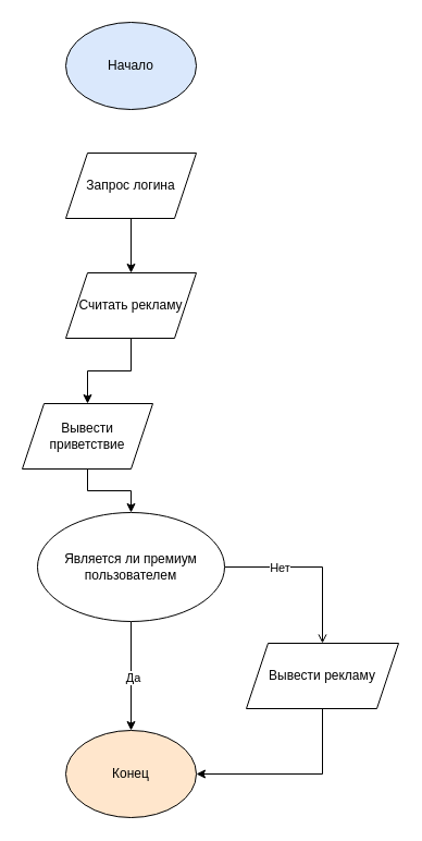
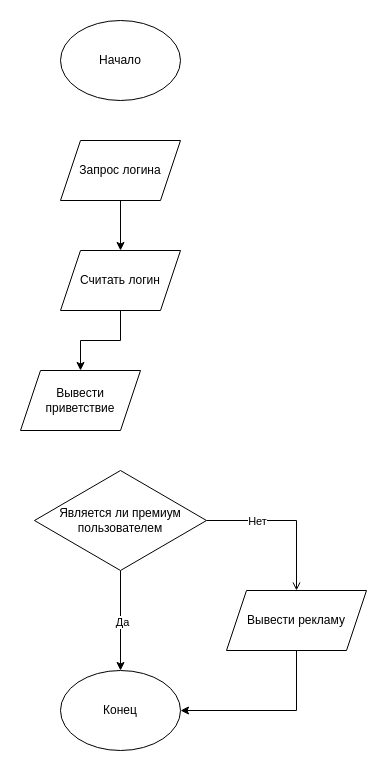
- <mxCell id="2" value="Начало" style="ellipse;whiteSpace=wrap;html=1;fillColor=#dae8fc;" vertex="1" parent="1"><mxGeometry x="60" y="20" width="120" height="80" as="geometry" /></mxCell>
+ <mxCell id="2" value="Начало" style="ellipse;whiteSpace=wrap;html=1;" vertex="1" parent="1"><mxGeometry x="60" y="20" width="120" height="80" as="geometry" /></mxCell>
- <mxCell id="11" value="Считать рекламу" style="shape=parallelogram;perimeter=parallelogramPerimeter;whiteSpace=wrap;html=1;fixedSize=1;" vertex="1" parent="1"><mxGeometry x="60" y="250" width="120" height="60" as="geometry" /></mxCell>
+ <mxCell id="11" value="Считать логин" style="shape=parallelogram;perimeter=parallelogramPerimeter;whiteSpace=wrap;html=1;fixedSize=1;" vertex="1" parent="1"><mxGeometry x="60" y="250" width="120" height="60" as="geometry" /></mxCell>
- <mxCell id="10" style="edgeStyle=orthogonalEdgeStyle;rounded=0;orthogonalLoop=1;jettySize=auto;html=1;" edge="1" parent="1" source="13" target="9"><mxGeometry relative="1" as="geometry" /></mxCell>
- <mxCell id="9" value="Является ли премиум пользователем" style="ellipse;whiteSpace=wrap;html=1;" vertex="1" parent="1"><mxGeometry x="34" y="470" width="172" height="100" as="geometry" /></mxCell>
+ <mxCell id="9" value="Является ли премиум пользователем" style="rhombus;whiteSpace=wrap;html=1;" vertex="1" parent="1"><mxGeometry x="34" y="470" width="172" height="100" as="geometry" /></mxCell>
- <mxCell id="14" value="Конец" style="ellipse;whiteSpace=wrap;html=1;fillColor=#ffe6cc;" vertex="1" parent="1"><mxGeometry x="60" y="670" width="120" height="80" as="geometry" /></mxCell>
+ <mxCell id="14" value="Конец" style="ellipse;whiteSpace=wrap;html=1;" vertex="1" parent="1"><mxGeometry x="60" y="670" width="120" height="80" as="geometry" /></mxCell>
